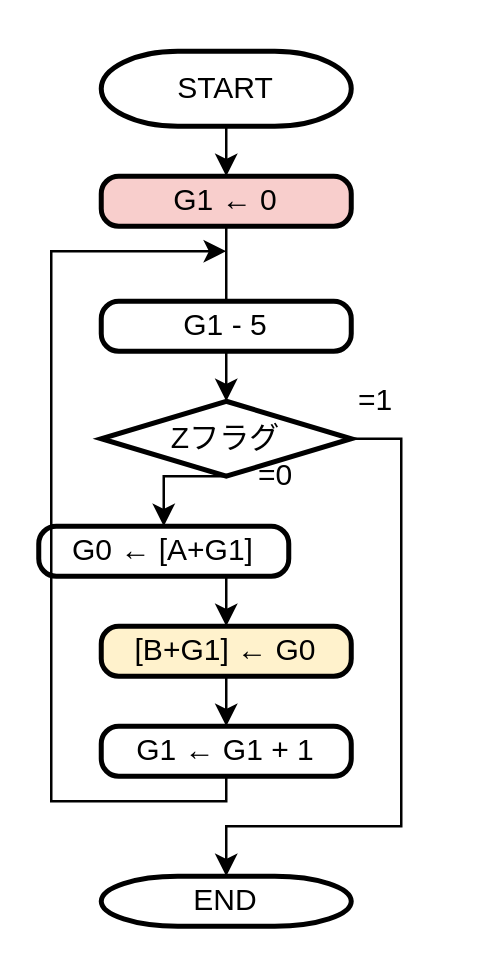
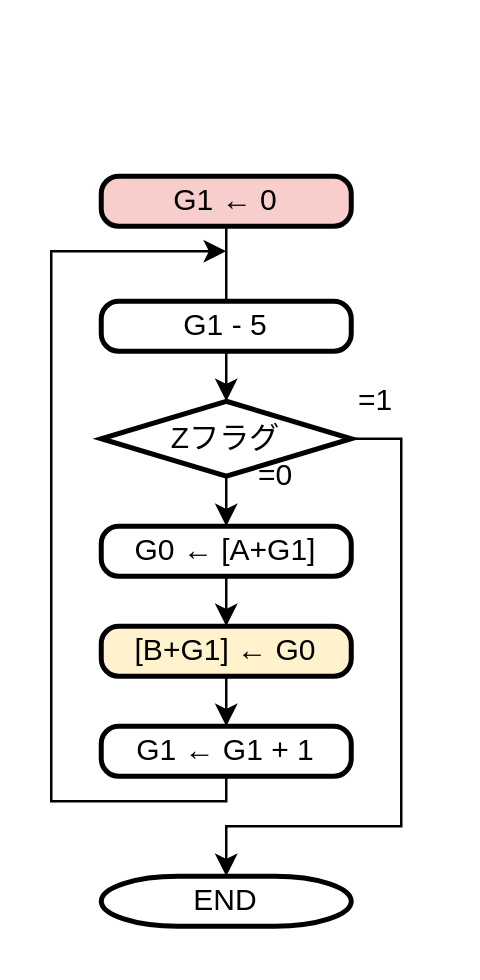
- <mxCell id="3" value="START" style="strokeWidth=2;html=1;shape=mxgraph.flowchart.terminator;whiteSpace=wrap;" parent="1" vertex="1"><mxGeometry x="40" y="20" width="100" height="30" as="geometry" /></mxCell>
- <mxCell id="2" style="edgeStyle=orthogonalEdgeStyle;rounded=0;orthogonalLoop=1;jettySize=auto;html=1;exitX=0.5;exitY=1;exitDx=0;exitDy=0;exitPerimeter=0;entryX=0.5;entryY=0;entryDx=0;entryDy=0;" parent="1" source="3" target="5" edge="1"><mxGeometry relative="1" as="geometry" /></mxCell>
- <mxCell id="9" value="G0 ← [A+G1]" style="rounded=1;whiteSpace=wrap;html=1;absoluteArcSize=1;arcSize=14;strokeWidth=2;" parent="1" vertex="1"><mxGeometry x="15" y="210" width="100" height="20" as="geometry" /></mxCell>
+ <mxCell id="9" value="G0 ← [A+G1]" style="rounded=1;whiteSpace=wrap;html=1;absoluteArcSize=1;arcSize=14;strokeWidth=2;" parent="1" vertex="1"><mxGeometry x="40" y="210" width="100" height="20" as="geometry" /></mxCell>
